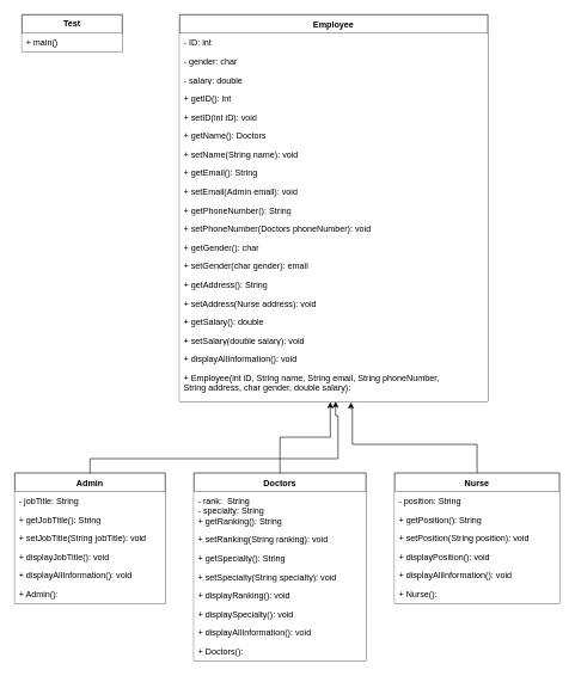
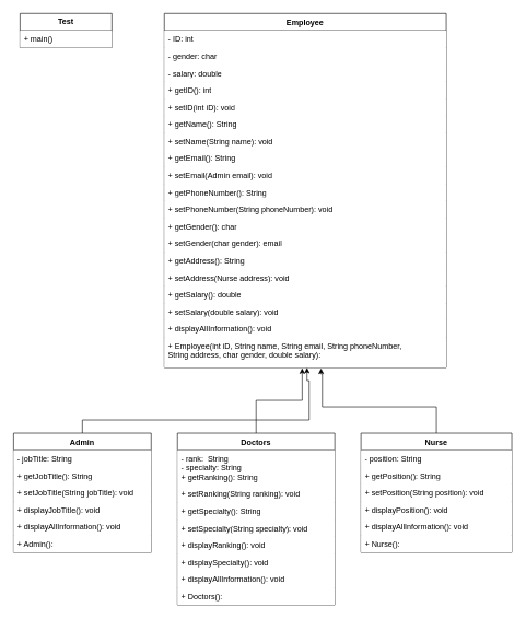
- <mxCell id="8" value="+ getName(): Doctors" style="text;strokeColor=none;fillColor=default;align=left;verticalAlign=top;spacingLeft=4;spacingRight=4;overflow=hidden;rotatable=0;points=[[0,0.5],[1,0.5]];portConstraint=eastwest;whiteSpace=wrap;html=1;" vertex="1" parent="2"><mxGeometry y="156" width="430" height="26" as="geometry" /></mxCell>
+ <mxCell id="8" value="+ getName(): String" style="text;strokeColor=none;fillColor=default;align=left;verticalAlign=top;spacingLeft=4;spacingRight=4;overflow=hidden;rotatable=0;points=[[0,0.5],[1,0.5]];portConstraint=eastwest;whiteSpace=wrap;html=1;" vertex="1" parent="2"><mxGeometry y="156" width="430" height="26" as="geometry" /></mxCell>
- <mxCell id="13" value="+ setPhoneNumber(Doctors phoneNumber): void" style="text;strokeColor=none;fillColor=default;align=left;verticalAlign=top;spacingLeft=4;spacingRight=4;overflow=hidden;rotatable=0;points=[[0,0.5],[1,0.5]];portConstraint=eastwest;whiteSpace=wrap;html=1;" vertex="1" parent="2"><mxGeometry y="286" width="430" height="26" as="geometry" /></mxCell>
+ <mxCell id="13" value="+ setPhoneNumber(String phoneNumber): void" style="text;strokeColor=none;fillColor=default;align=left;verticalAlign=top;spacingLeft=4;spacingRight=4;overflow=hidden;rotatable=0;points=[[0,0.5],[1,0.5]];portConstraint=eastwest;whiteSpace=wrap;html=1;" vertex="1" parent="2"><mxGeometry y="286" width="430" height="26" as="geometry" /></mxCell>
